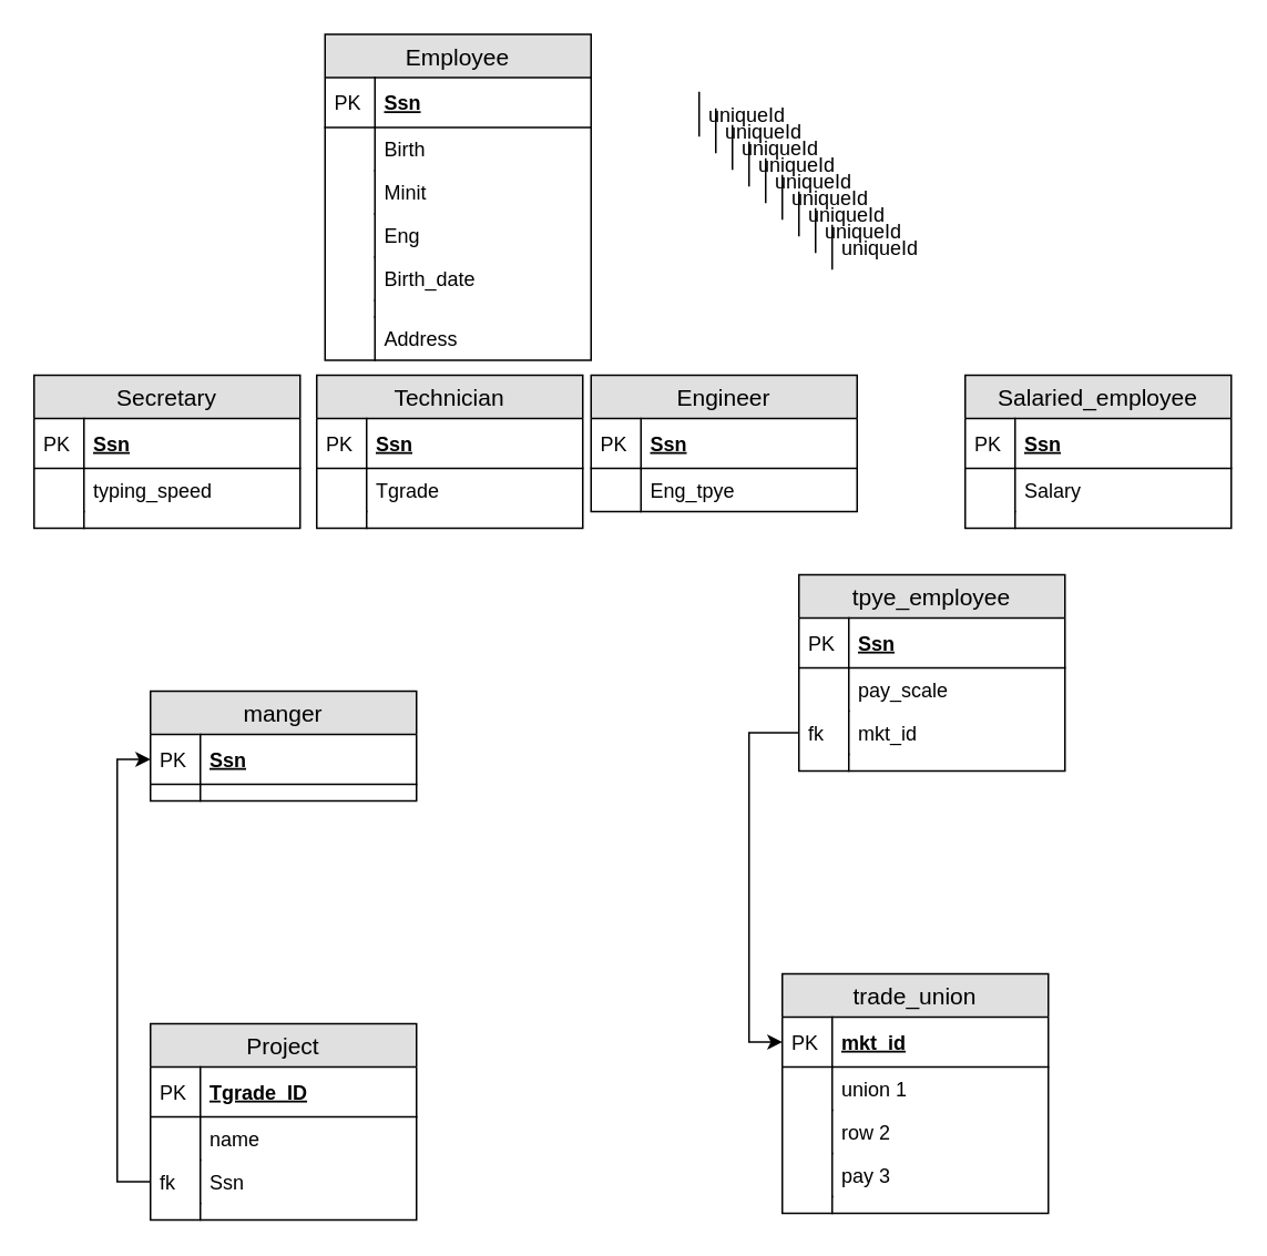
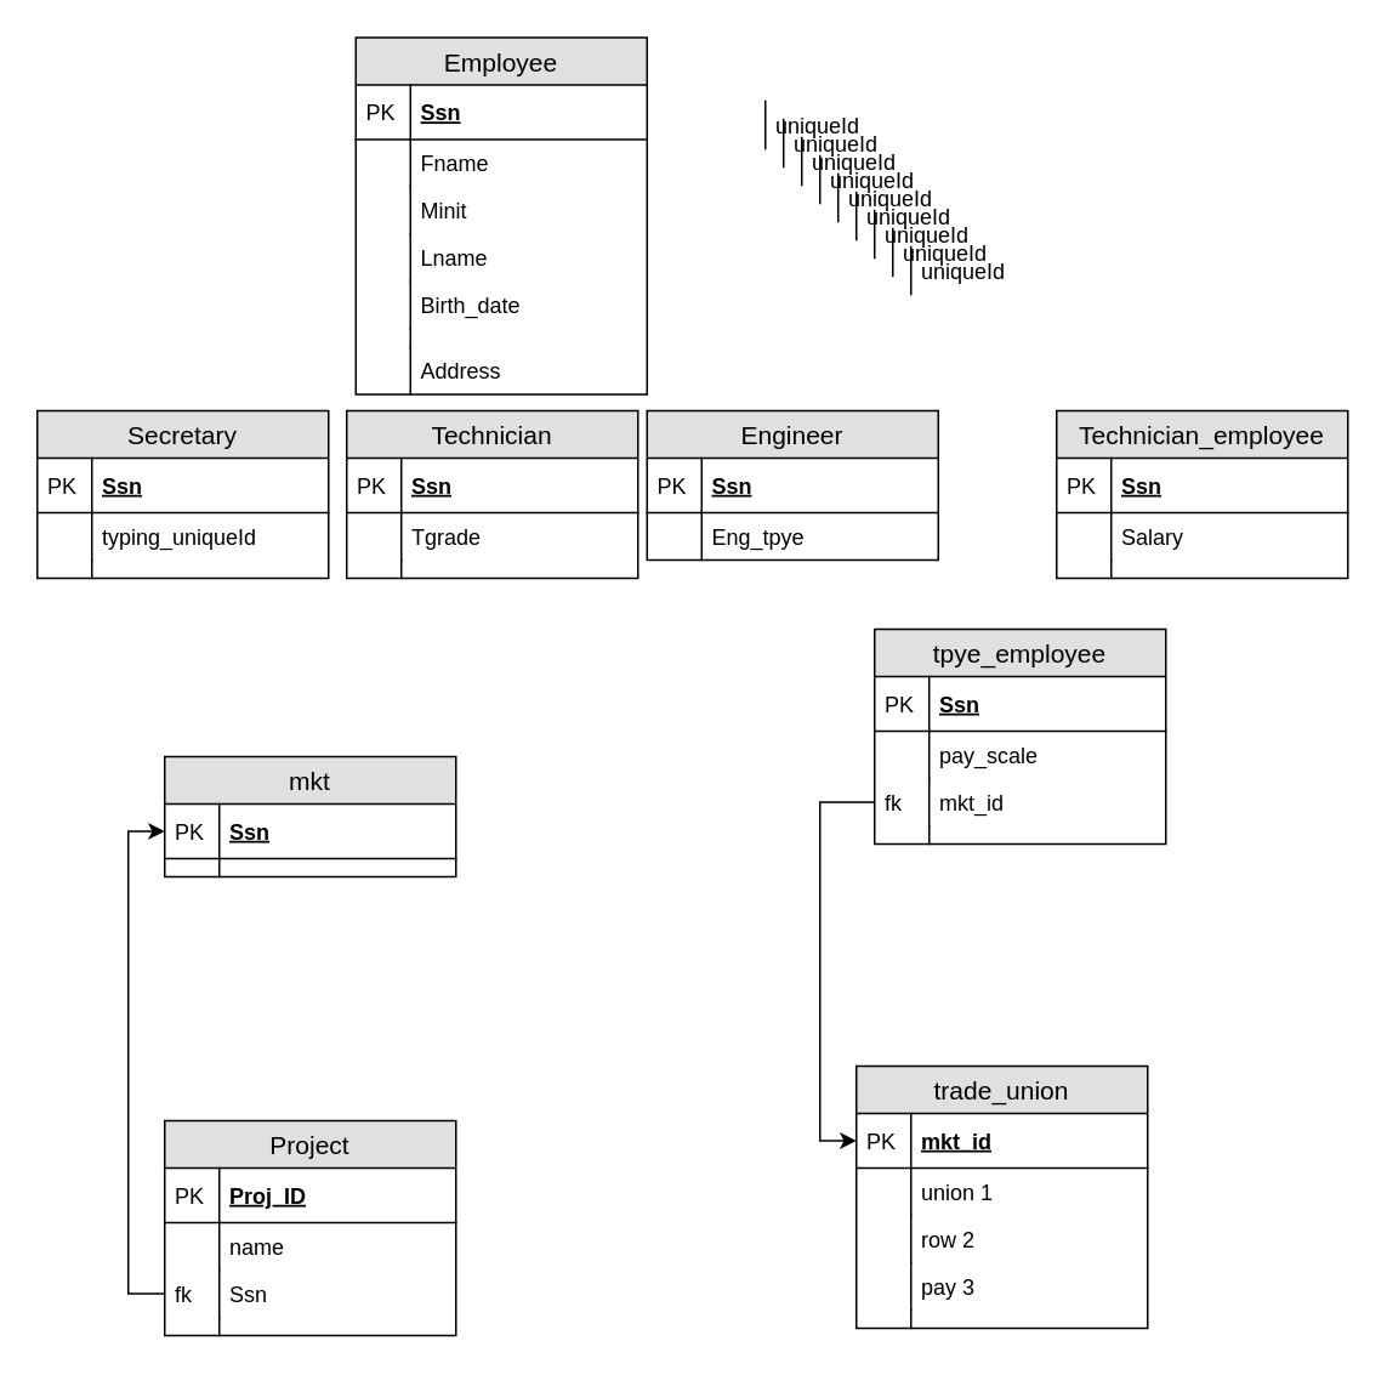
- <mxCell id="5" value="Birth" style="shape=partialRectangle;top=0;left=0;right=0;bottom=0;align=left;verticalAlign=top;fillColor=none;spacingLeft=34;spacingRight=4;overflow=hidden;rotatable=0;points=[[0,0.5],[1,0.5]];portConstraint=eastwest;dropTarget=0;fontSize=12;" vertex="1" parent="2"><mxGeometry y="56" width="160" height="26" as="geometry" /></mxCell>
+ <mxCell id="5" value="Fname" style="shape=partialRectangle;top=0;left=0;right=0;bottom=0;align=left;verticalAlign=top;fillColor=none;spacingLeft=34;spacingRight=4;overflow=hidden;rotatable=0;points=[[0,0.5],[1,0.5]];portConstraint=eastwest;dropTarget=0;fontSize=12;" vertex="1" parent="2"><mxGeometry y="56" width="160" height="26" as="geometry" /></mxCell>
- <mxCell id="9" value="Eng" style="shape=partialRectangle;top=0;left=0;right=0;bottom=0;align=left;verticalAlign=top;fillColor=none;spacingLeft=34;spacingRight=4;overflow=hidden;rotatable=0;points=[[0,0.5],[1,0.5]];portConstraint=eastwest;dropTarget=0;fontSize=12;" vertex="1" parent="2"><mxGeometry y="108" width="160" height="26" as="geometry" /></mxCell>
+ <mxCell id="9" value="Lname" style="shape=partialRectangle;top=0;left=0;right=0;bottom=0;align=left;verticalAlign=top;fillColor=none;spacingLeft=34;spacingRight=4;overflow=hidden;rotatable=0;points=[[0,0.5],[1,0.5]];portConstraint=eastwest;dropTarget=0;fontSize=12;" vertex="1" parent="2"><mxGeometry y="108" width="160" height="26" as="geometry" /></mxCell>
- <mxCell id="54" value="Salaried_employee" style="swimlane;fontStyle=0;childLayout=stackLayout;horizontal=1;startSize=26;fillColor=#e0e0e0;horizontalStack=0;resizeParent=1;resizeParentMax=0;resizeLast=0;collapsible=1;marginBottom=0;swimlaneFillColor=#ffffff;align=center;fontSize=14;" vertex="1" parent="1"><mxGeometry x="580" y="225" width="160" height="92" as="geometry" /></mxCell>
+ <mxCell id="54" value="Technician_employee" style="swimlane;fontStyle=0;childLayout=stackLayout;horizontal=1;startSize=26;fillColor=#e0e0e0;horizontalStack=0;resizeParent=1;resizeParentMax=0;resizeLast=0;collapsible=1;marginBottom=0;swimlaneFillColor=#ffffff;align=center;fontSize=14;" vertex="1" parent="1"><mxGeometry x="580" y="225" width="160" height="92" as="geometry" /></mxCell>
- <mxCell id="38" value="typing_speed" style="shape=partialRectangle;top=0;left=0;right=0;bottom=0;align=left;verticalAlign=top;fillColor=none;spacingLeft=34;spacingRight=4;overflow=hidden;rotatable=0;points=[[0,0.5],[1,0.5]];portConstraint=eastwest;dropTarget=0;fontSize=12;" vertex="1" parent="35"><mxGeometry y="56" width="160" height="26" as="geometry" /></mxCell>
+ <mxCell id="38" value="typing_uniqueId" style="shape=partialRectangle;top=0;left=0;right=0;bottom=0;align=left;verticalAlign=top;fillColor=none;spacingLeft=34;spacingRight=4;overflow=hidden;rotatable=0;points=[[0,0.5],[1,0.5]];portConstraint=eastwest;dropTarget=0;fontSize=12;" vertex="1" parent="35"><mxGeometry y="56" width="160" height="26" as="geometry" /></mxCell>
- <mxCell id="82" value="manger" style="swimlane;fontStyle=0;childLayout=stackLayout;horizontal=1;startSize=26;fillColor=#e0e0e0;horizontalStack=0;resizeParent=1;resizeParentMax=0;resizeLast=0;collapsible=1;marginBottom=0;swimlaneFillColor=#ffffff;align=center;fontSize=14;" vertex="1" parent="1"><mxGeometry x="90" y="415" width="160" height="66" as="geometry" /></mxCell>
+ <mxCell id="82" value="mkt" style="swimlane;fontStyle=0;childLayout=stackLayout;horizontal=1;startSize=26;fillColor=#e0e0e0;horizontalStack=0;resizeParent=1;resizeParentMax=0;resizeLast=0;collapsible=1;marginBottom=0;swimlaneFillColor=#ffffff;align=center;fontSize=14;" vertex="1" parent="1"><mxGeometry x="90" y="415" width="160" height="66" as="geometry" /></mxCell>
- <mxCell id="88" value="Tgrade_ID" style="shape=partialRectangle;top=0;left=0;right=0;bottom=1;align=left;verticalAlign=middle;fillColor=none;spacingLeft=34;spacingRight=4;overflow=hidden;rotatable=0;points=[[0,0.5],[1,0.5]];portConstraint=eastwest;dropTarget=0;fontStyle=5;fontSize=12;" vertex="1" parent="87"><mxGeometry y="26" width="160" height="30" as="geometry" /></mxCell>
+ <mxCell id="88" value="Proj_ID" style="shape=partialRectangle;top=0;left=0;right=0;bottom=1;align=left;verticalAlign=middle;fillColor=none;spacingLeft=34;spacingRight=4;overflow=hidden;rotatable=0;points=[[0,0.5],[1,0.5]];portConstraint=eastwest;dropTarget=0;fontStyle=5;fontSize=12;" vertex="1" parent="87"><mxGeometry y="26" width="160" height="30" as="geometry" /></mxCell>
